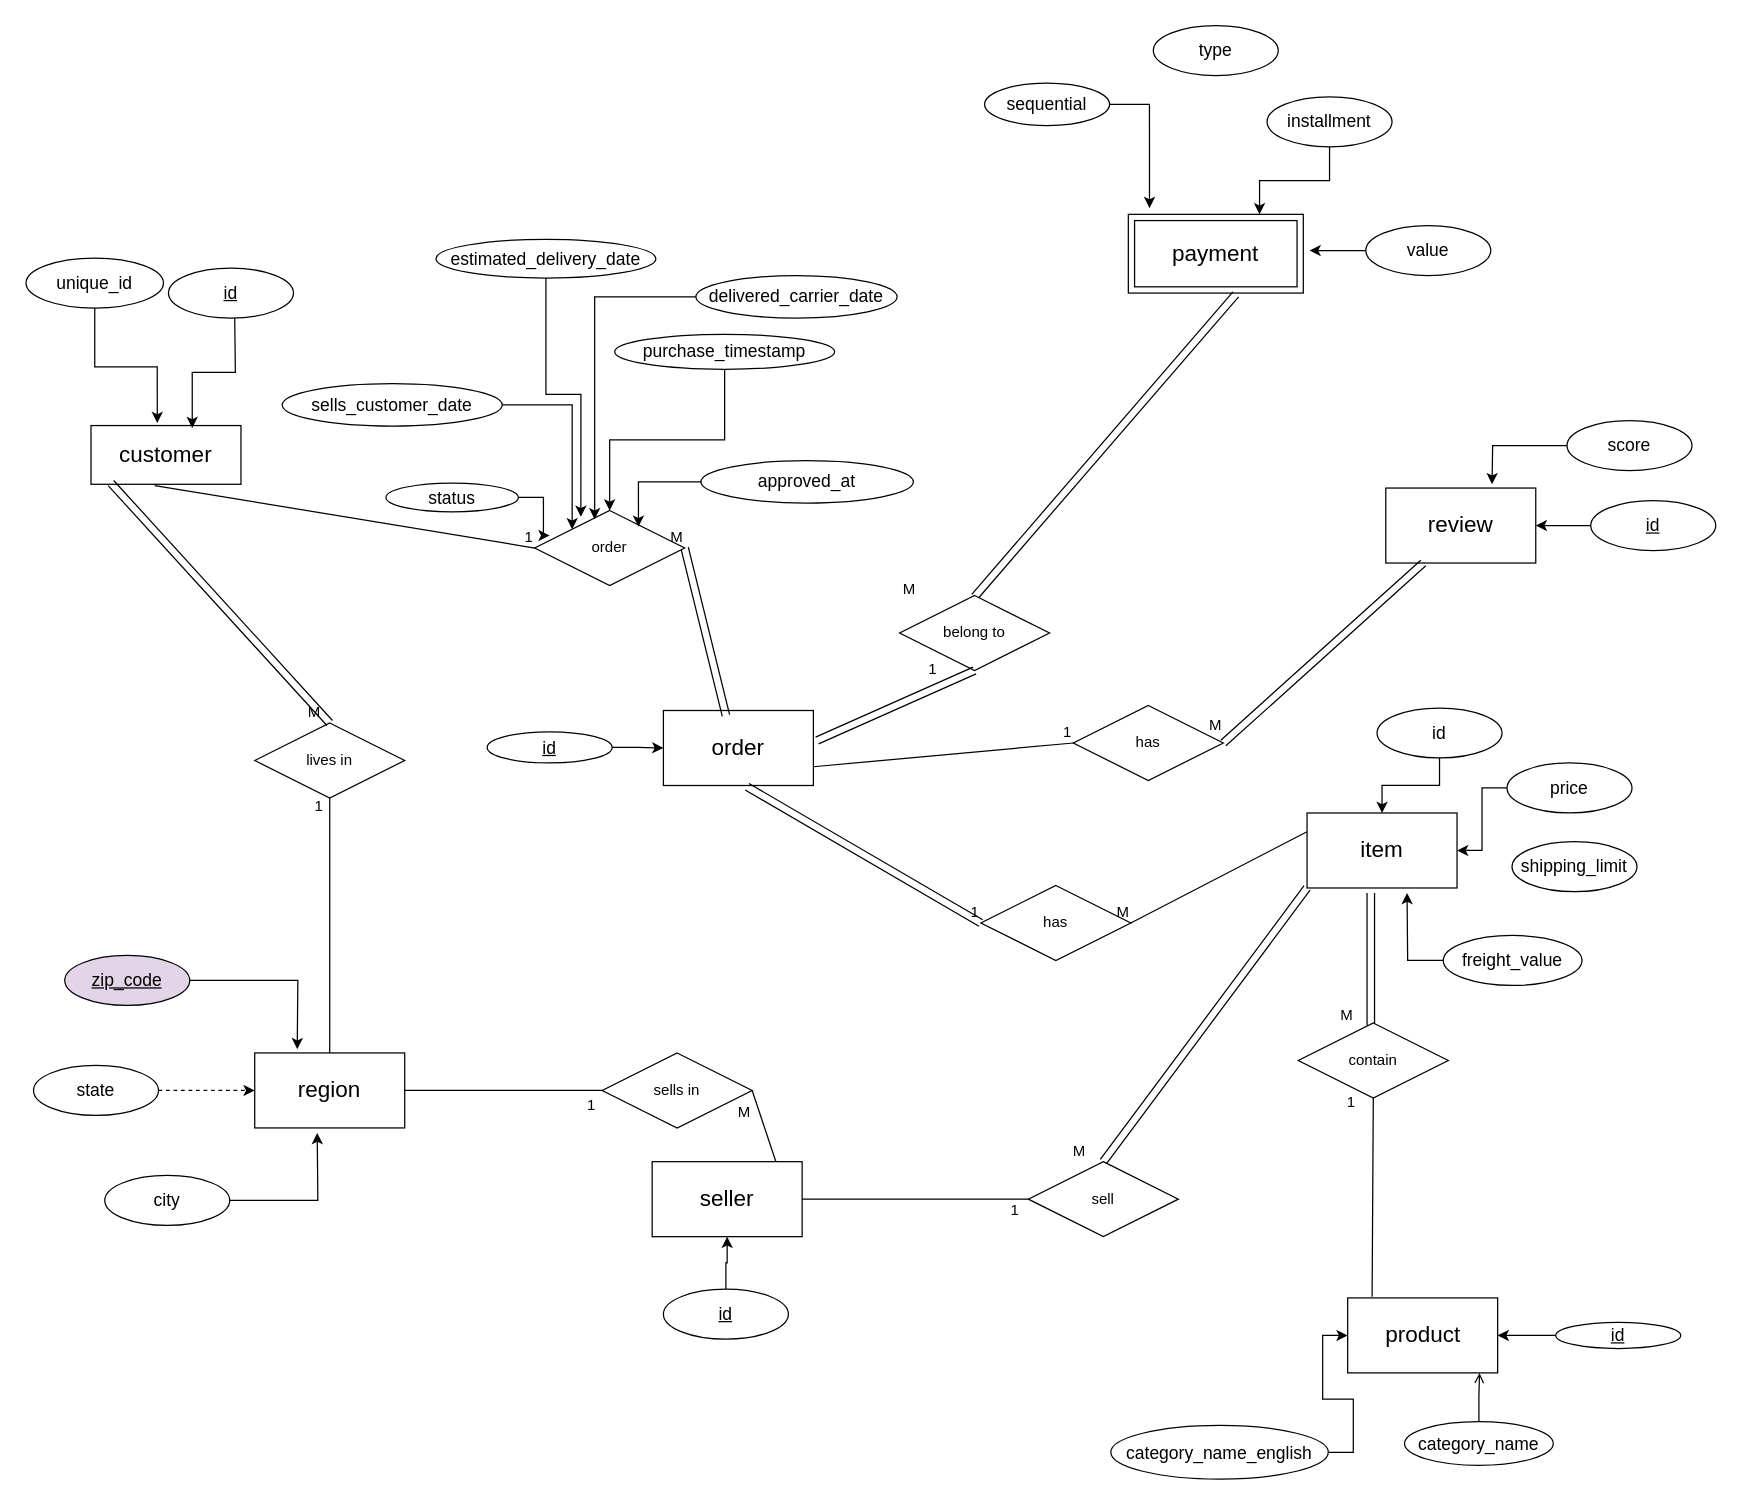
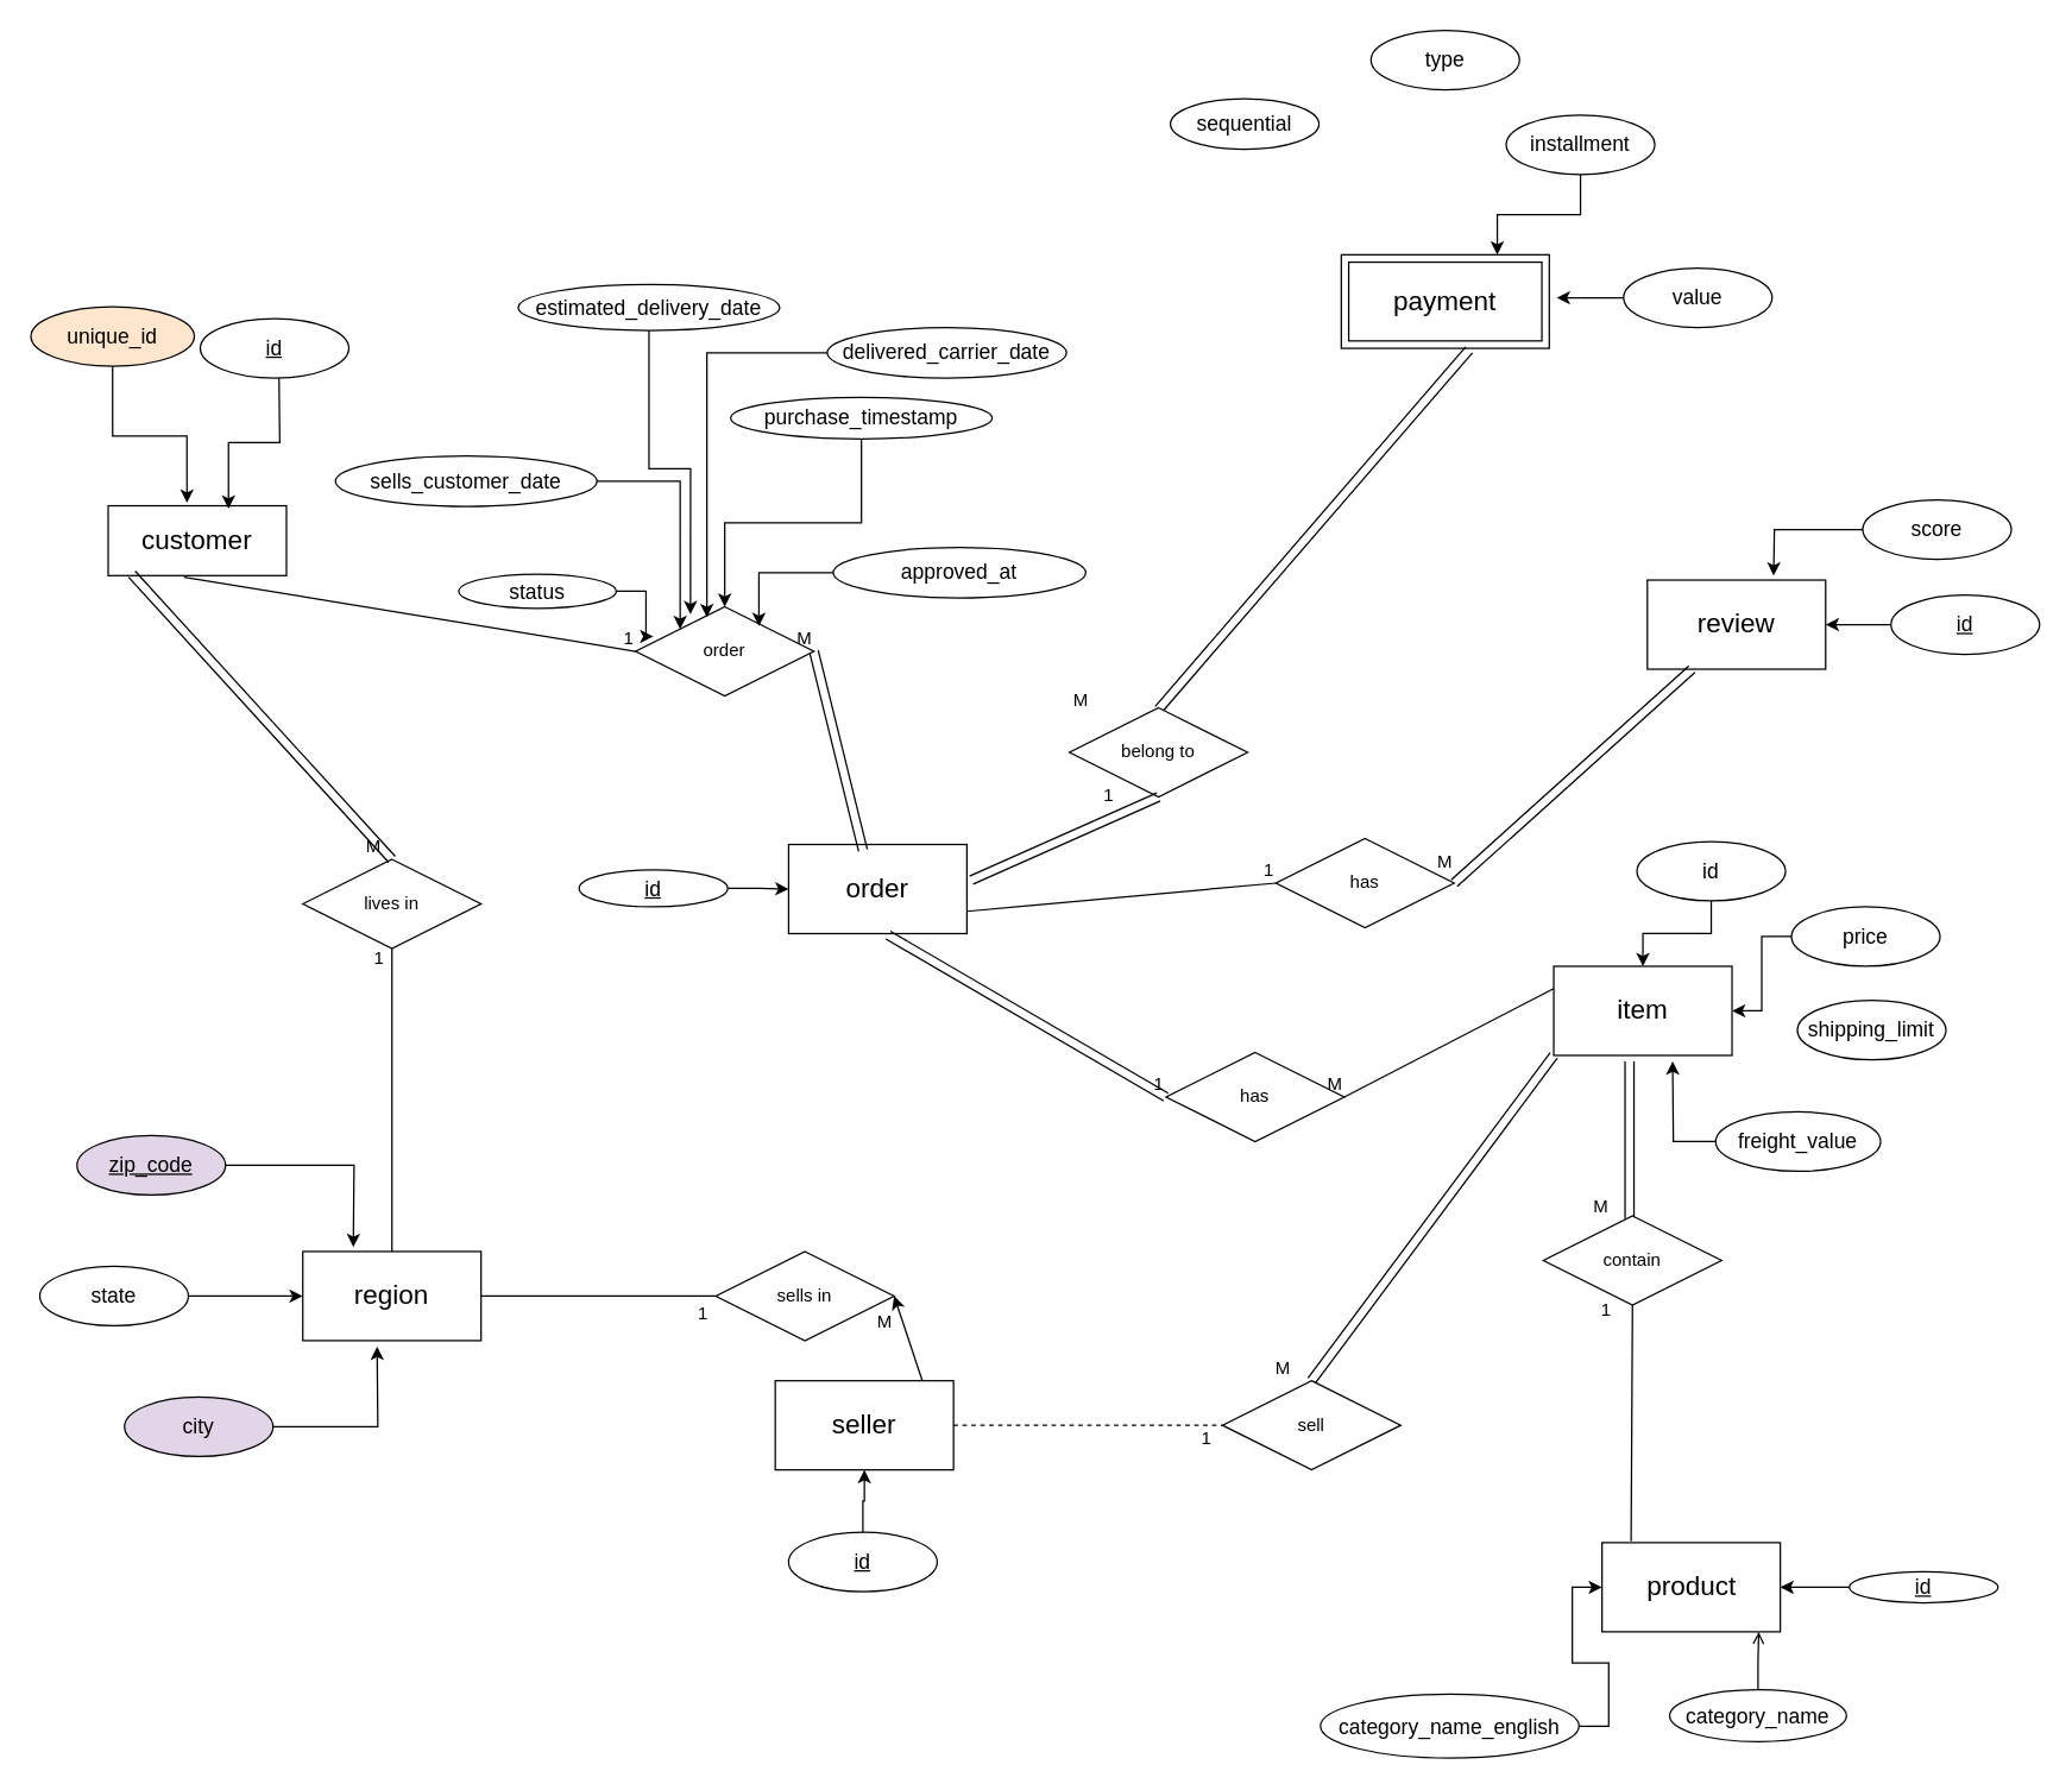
- <mxCell id="43" style="edgeStyle=orthogonalEdgeStyle;rounded=0;orthogonalLoop=1;jettySize=auto;html=1;entryX=0.121;entryY=-0.079;entryDx=0;entryDy=0;entryPerimeter=0;" parent="1" source="22" target="9" edge="1"><mxGeometry relative="1" as="geometry" /></mxCell>
- <mxCell id="10" value="unique_id" style="ellipse;whiteSpace=wrap;html=1;align=center;fontSize=14;" parent="1" vertex="1"><mxGeometry x="20" y="206" width="110" height="40" as="geometry" /></mxCell>
+ <mxCell id="10" value="unique_id" style="ellipse;whiteSpace=wrap;html=1;align=center;fontSize=14;fillColor=#ffe6cc;" parent="1" vertex="1"><mxGeometry x="20" y="206" width="110" height="40" as="geometry" /></mxCell>
- <mxCell id="20" value="" style="edgeStyle=orthogonalEdgeStyle;rounded=0;orthogonalLoop=1;jettySize=auto;html=1;dashed=1;" parent="1" source="21" target="5" edge="1"><mxGeometry relative="1" as="geometry" /></mxCell>
+ <mxCell id="20" value="" style="edgeStyle=orthogonalEdgeStyle;rounded=0;orthogonalLoop=1;jettySize=auto;html=1;" parent="1" source="21" target="5" edge="1"><mxGeometry relative="1" as="geometry" /></mxCell>
- <mxCell id="82" value="" style="endArrow=none;html=1;rounded=0;exitX=0.825;exitY=0;exitDx=0;exitDy=0;exitPerimeter=0;entryX=1;entryY=0.5;entryDx=0;entryDy=0;" parent="1" source="4" target="75" edge="1"><mxGeometry relative="1" as="geometry"><mxPoint x="539" y="871.5" as="sourcePoint" /><mxPoint x="525" y="822" as="targetPoint" /></mxGeometry></mxCell>
+ <mxCell id="82" value="" style="endArrow=classic;html=1;rounded=0;exitX=0.825;exitY=0;exitDx=0;exitDy=0;exitPerimeter=0;entryX=1;entryY=0.5;entryDx=0;entryDy=0;" parent="1" source="4" target="75" edge="1"><mxGeometry relative="1" as="geometry"><mxPoint x="539" y="871.5" as="sourcePoint" /><mxPoint x="525" y="822" as="targetPoint" /></mxGeometry></mxCell>
- <mxCell id="61" value="" style="endArrow=none;html=1;rounded=0;exitX=1;exitY=0.5;exitDx=0;exitDy=0;entryX=0;entryY=0.5;entryDx=0;entryDy=0;" parent="1" source="4" target="63" edge="1"><mxGeometry relative="1" as="geometry"><mxPoint x="812" y="1007" as="sourcePoint" /><mxPoint x="813" y="848" as="targetPoint" /></mxGeometry></mxCell>
+ <mxCell id="61" value="" style="endArrow=none;html=1;rounded=0;exitX=1;exitY=0.5;exitDx=0;exitDy=0;entryX=0;entryY=0.5;entryDx=0;entryDy=0;dashed=1;" parent="1" source="4" target="63" edge="1"><mxGeometry relative="1" as="geometry"><mxPoint x="812" y="1007" as="sourcePoint" /><mxPoint x="813" y="848" as="targetPoint" /></mxGeometry></mxCell>
- <mxCell id="19" value="city" style="ellipse;whiteSpace=wrap;html=1;align=center;fontSize=14;" parent="1" vertex="1"><mxGeometry x="83" y="940" width="100" height="40" as="geometry" /></mxCell>
+ <mxCell id="19" value="city" style="ellipse;whiteSpace=wrap;html=1;align=center;fontSize=14;fillColor=#e1d5e7;" parent="1" vertex="1"><mxGeometry x="83" y="940" width="100" height="40" as="geometry" /></mxCell>
